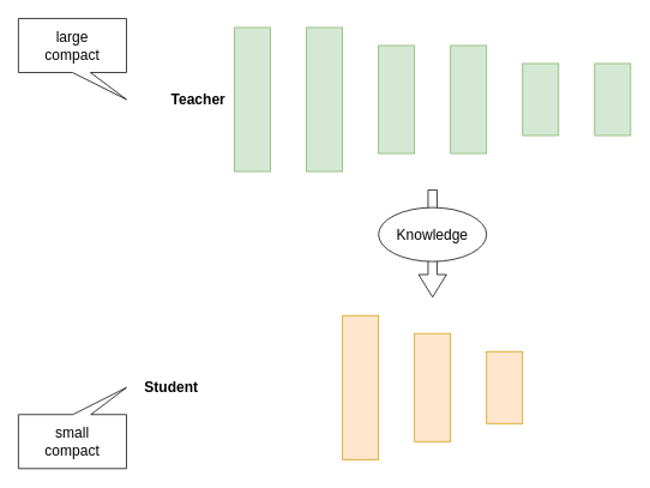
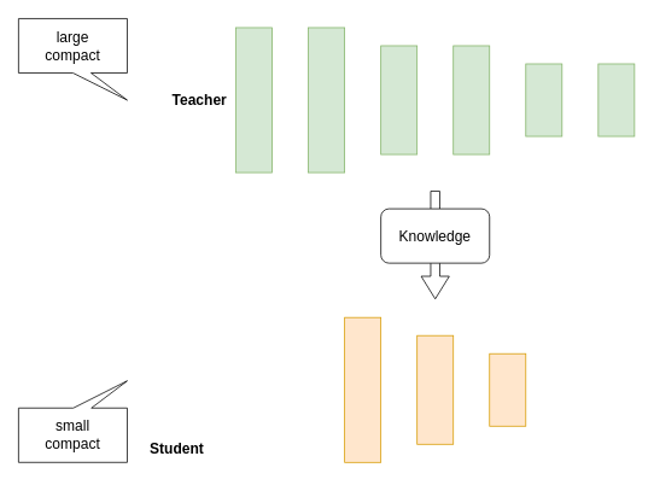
- <mxCell id="14" value="Knowledge" style="ellipse;whiteSpace=wrap;html=1;fontSize=16;" parent="1" vertex="1"><mxGeometry x="420" y="230" width="120" height="60" as="geometry" /></mxCell>
+ <mxCell id="14" value="Knowledge" style="rounded=1;whiteSpace=wrap;html=1;fontSize=16;" parent="1" vertex="1"><mxGeometry x="420" y="230" width="120" height="60" as="geometry" /></mxCell>
- <mxCell id="12" value="Student" style="text;strokeColor=none;fillColor=none;html=1;align=center;verticalAlign=middle;whiteSpace=wrap;rounded=0;fontSize=16;fontStyle=1" parent="1" vertex="1"><mxGeometry x="160" y="415" width="60" height="30" as="geometry" /></mxCell>
+ <mxCell id="12" value="Student" style="text;strokeColor=none;fillColor=none;html=1;align=center;verticalAlign=middle;whiteSpace=wrap;rounded=0;fontSize=16;fontStyle=1" parent="1" vertex="1"><mxGeometry x="165" y="480" width="60" height="30" as="geometry" /></mxCell>
- <mxCell id="16" value="small&lt;div&gt;compact&lt;/div&gt;" style="shape=callout;whiteSpace=wrap;html=1;perimeter=calloutPerimeter;position2=0;fontSize=16;direction=west;size=30;position=0.33;" parent="1" vertex="1"><mxGeometry x="20" y="430" width="120" height="90" as="geometry" /></mxCell>
+ <mxCell id="16" value="small&lt;div&gt;compact&lt;/div&gt;" style="shape=callout;whiteSpace=wrap;html=1;perimeter=calloutPerimeter;position2=0;fontSize=16;direction=west;size=30;position=0.33;" parent="1" vertex="1"><mxGeometry x="20" y="420" width="120" height="90" as="geometry" /></mxCell>
